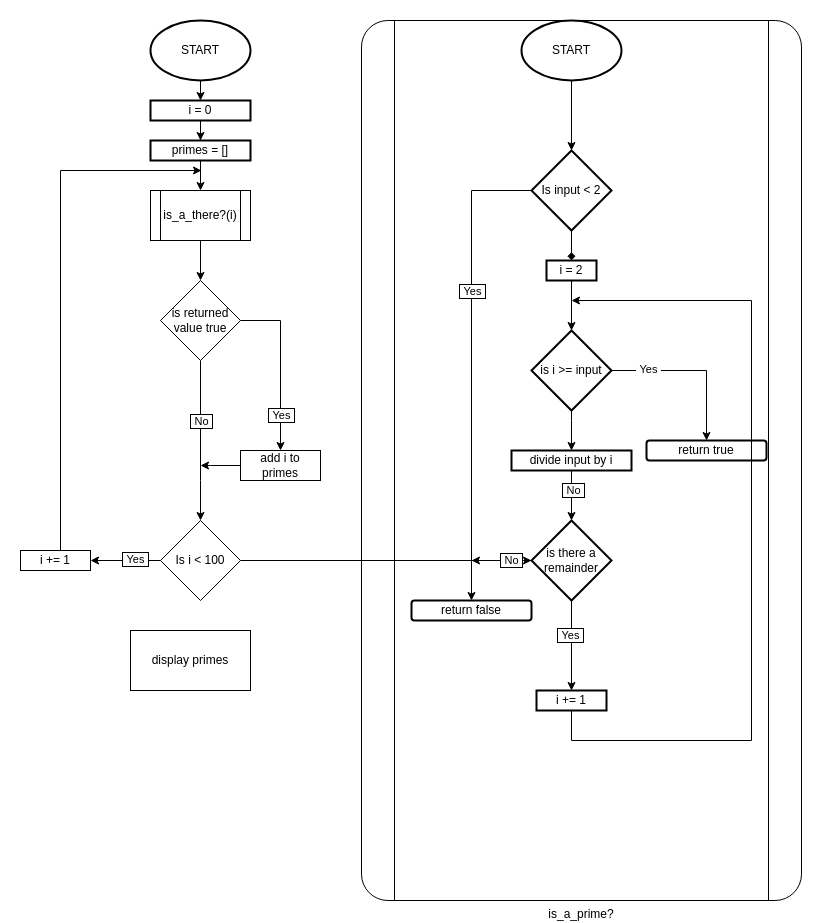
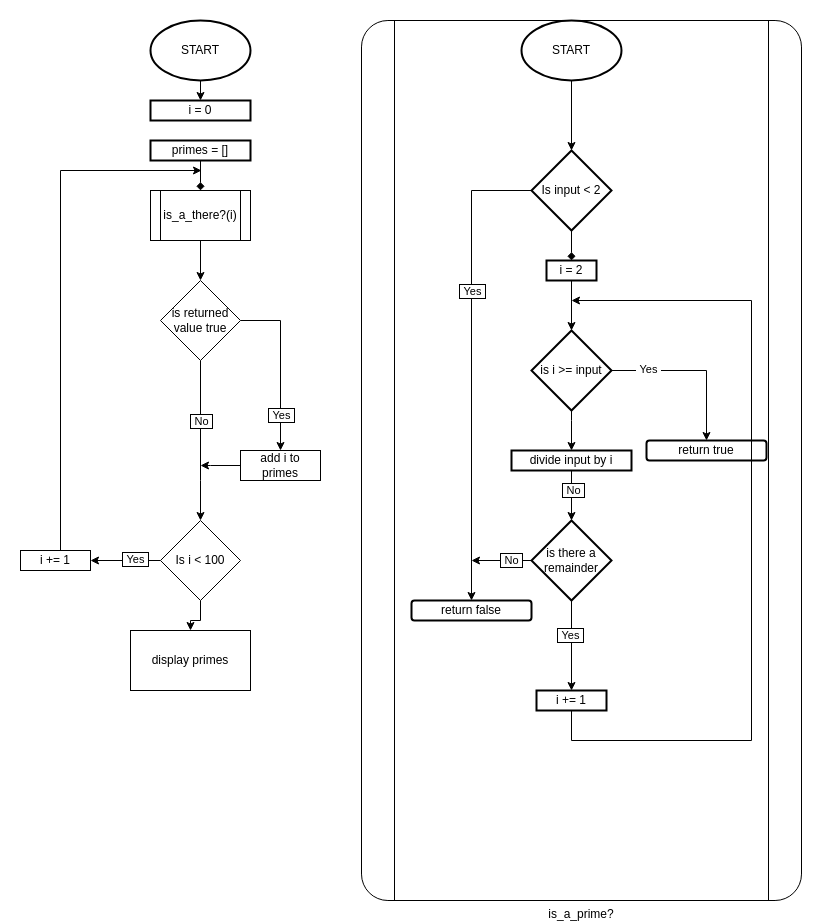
- <mxCell id="5" value="" style="edgeStyle=orthogonalEdgeStyle;rounded=0;orthogonalLoop=1;jettySize=auto;html=1;" edge="1" parent="1" source="6" target="8"><mxGeometry relative="1" as="geometry" /></mxCell>
- <mxCell id="7" style="edgeStyle=orthogonalEdgeStyle;rounded=0;orthogonalLoop=1;jettySize=auto;html=1;entryX=0.5;entryY=0;entryDx=0;entryDy=0;" edge="1" parent="1" source="8" target="26"><mxGeometry relative="1" as="geometry"><mxPoint x="200" y="200" as="targetPoint" /></mxGeometry></mxCell>
+ <mxCell id="7" style="edgeStyle=orthogonalEdgeStyle;rounded=0;orthogonalLoop=1;jettySize=auto;html=1;entryX=0.5;entryY=0;entryDx=0;entryDy=0;endArrow=diamond;" edge="1" parent="1" source="8" target="26"><mxGeometry relative="1" as="geometry"><mxPoint x="200" y="200" as="targetPoint" /></mxGeometry></mxCell>
- <mxCell id="18" value="" style="edgeStyle=orthogonalEdgeStyle;rounded=0;orthogonalLoop=1;jettySize=auto;html=1;" edge="1" parent="1" source="19" target="46"><mxGeometry relative="1" as="geometry" /></mxCell>
+ <mxCell id="18" value="" style="edgeStyle=orthogonalEdgeStyle;rounded=0;orthogonalLoop=1;jettySize=auto;html=1;" edge="1" parent="1" source="19" target="22"><mxGeometry relative="1" as="geometry" /></mxCell>
